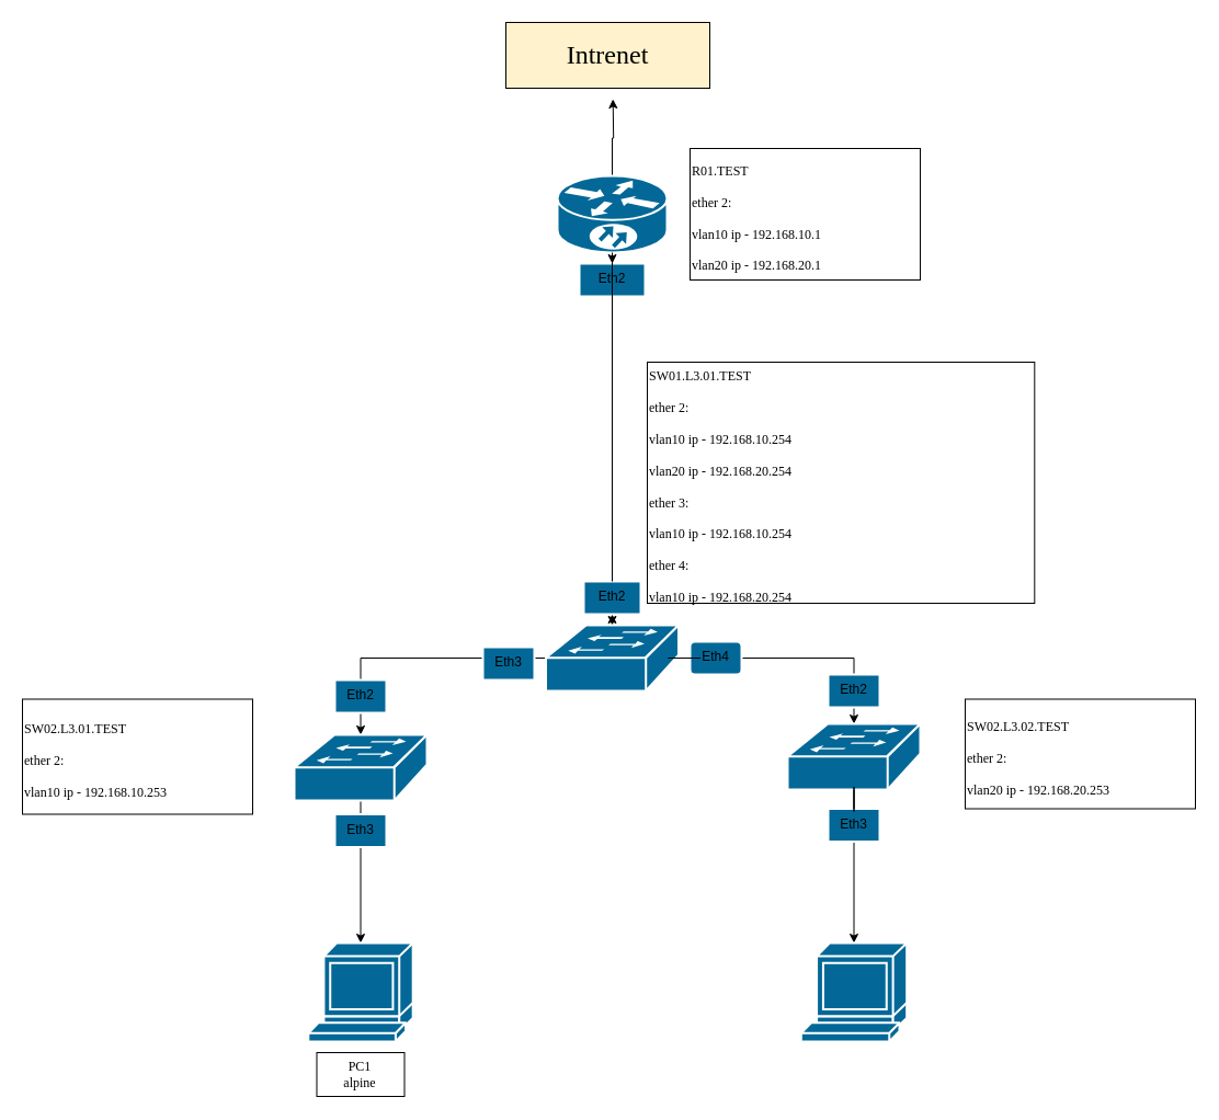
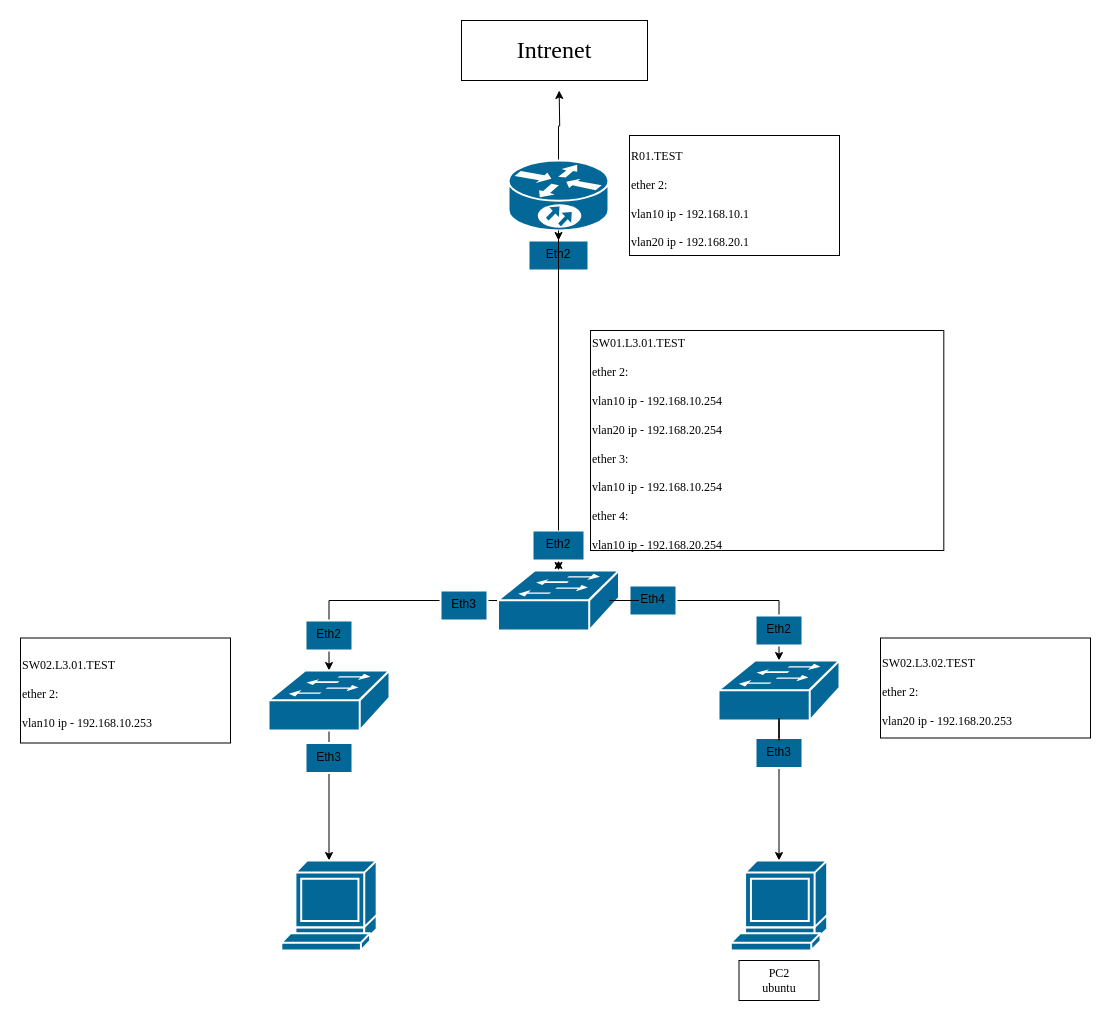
- <mxCell id="17" value="&lt;font style=&quot;font-size: 24px;&quot; face=&quot;Tahoma&quot;&gt;Intrenet&lt;/font&gt;" style="rounded=0;whiteSpace=wrap;html=1;fillColor=#fff2cc;" vertex="1" parent="1"><mxGeometry x="461" y="20" width="186" height="60" as="geometry" /></mxCell>
+ <mxCell id="17" value="&lt;font style=&quot;font-size: 24px;&quot; face=&quot;Tahoma&quot;&gt;Intrenet&lt;/font&gt;" style="rounded=0;whiteSpace=wrap;html=1;" vertex="1" parent="1"><mxGeometry x="461" y="20" width="186" height="60" as="geometry" /></mxCell>
- <mxCell id="26" value="Eth4" style="whiteSpace=wrap;html=1;verticalAlign=top;fillColor=#036897;strokeColor=#ffffff;sketch=0;dashed=0;strokeWidth=2;rounded=1;" vertex="1" parent="1"><mxGeometry x="629" y="585" width="47" height="30" as="geometry" /></mxCell>
+ <mxCell id="26" value="Eth4" style="whiteSpace=wrap;html=1;verticalAlign=top;fillColor=#036897;strokeColor=#ffffff;sketch=0;dashed=0;strokeWidth=2;" vertex="1" parent="1"><mxGeometry x="629" y="585" width="47" height="30" as="geometry" /></mxCell>
- <mxCell id="30" value="PC1&lt;br&gt;alpine" style="rounded=0;whiteSpace=wrap;html=1;fontFamily=Tahoma;fontSize=12;" vertex="1" parent="1"><mxGeometry x="288.49" y="960" width="80" height="40" as="geometry" /></mxCell>
+ <mxCell id="31" value="PC2&lt;br&gt;ubuntu" style="rounded=0;whiteSpace=wrap;html=1;fontFamily=Tahoma;fontSize=12;" vertex="1" parent="1"><mxGeometry x="738.5" y="960" width="80" height="40" as="geometry" /></mxCell>
